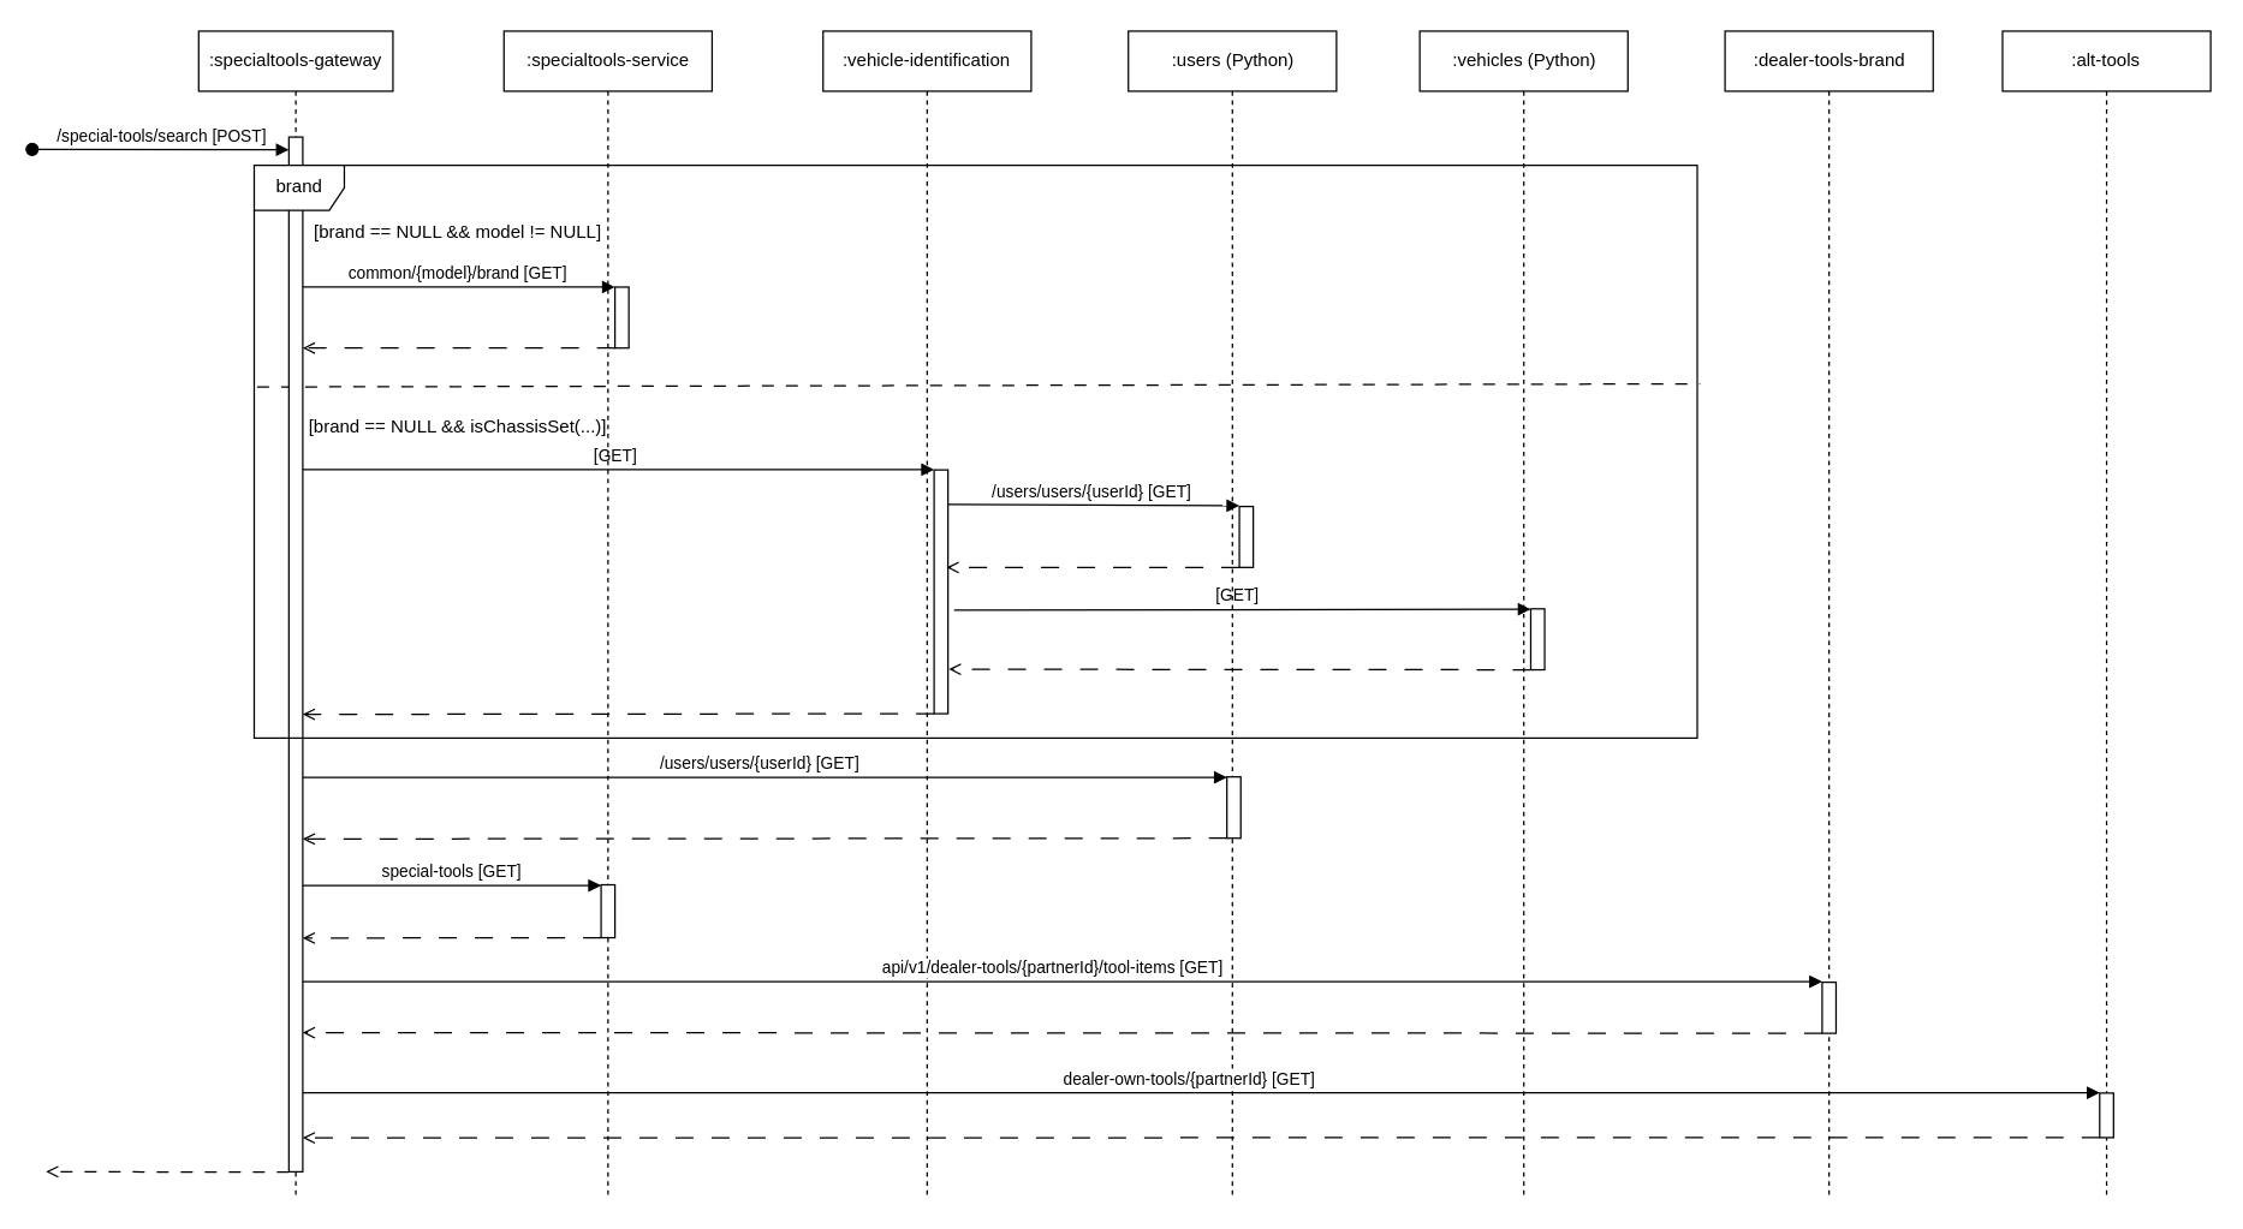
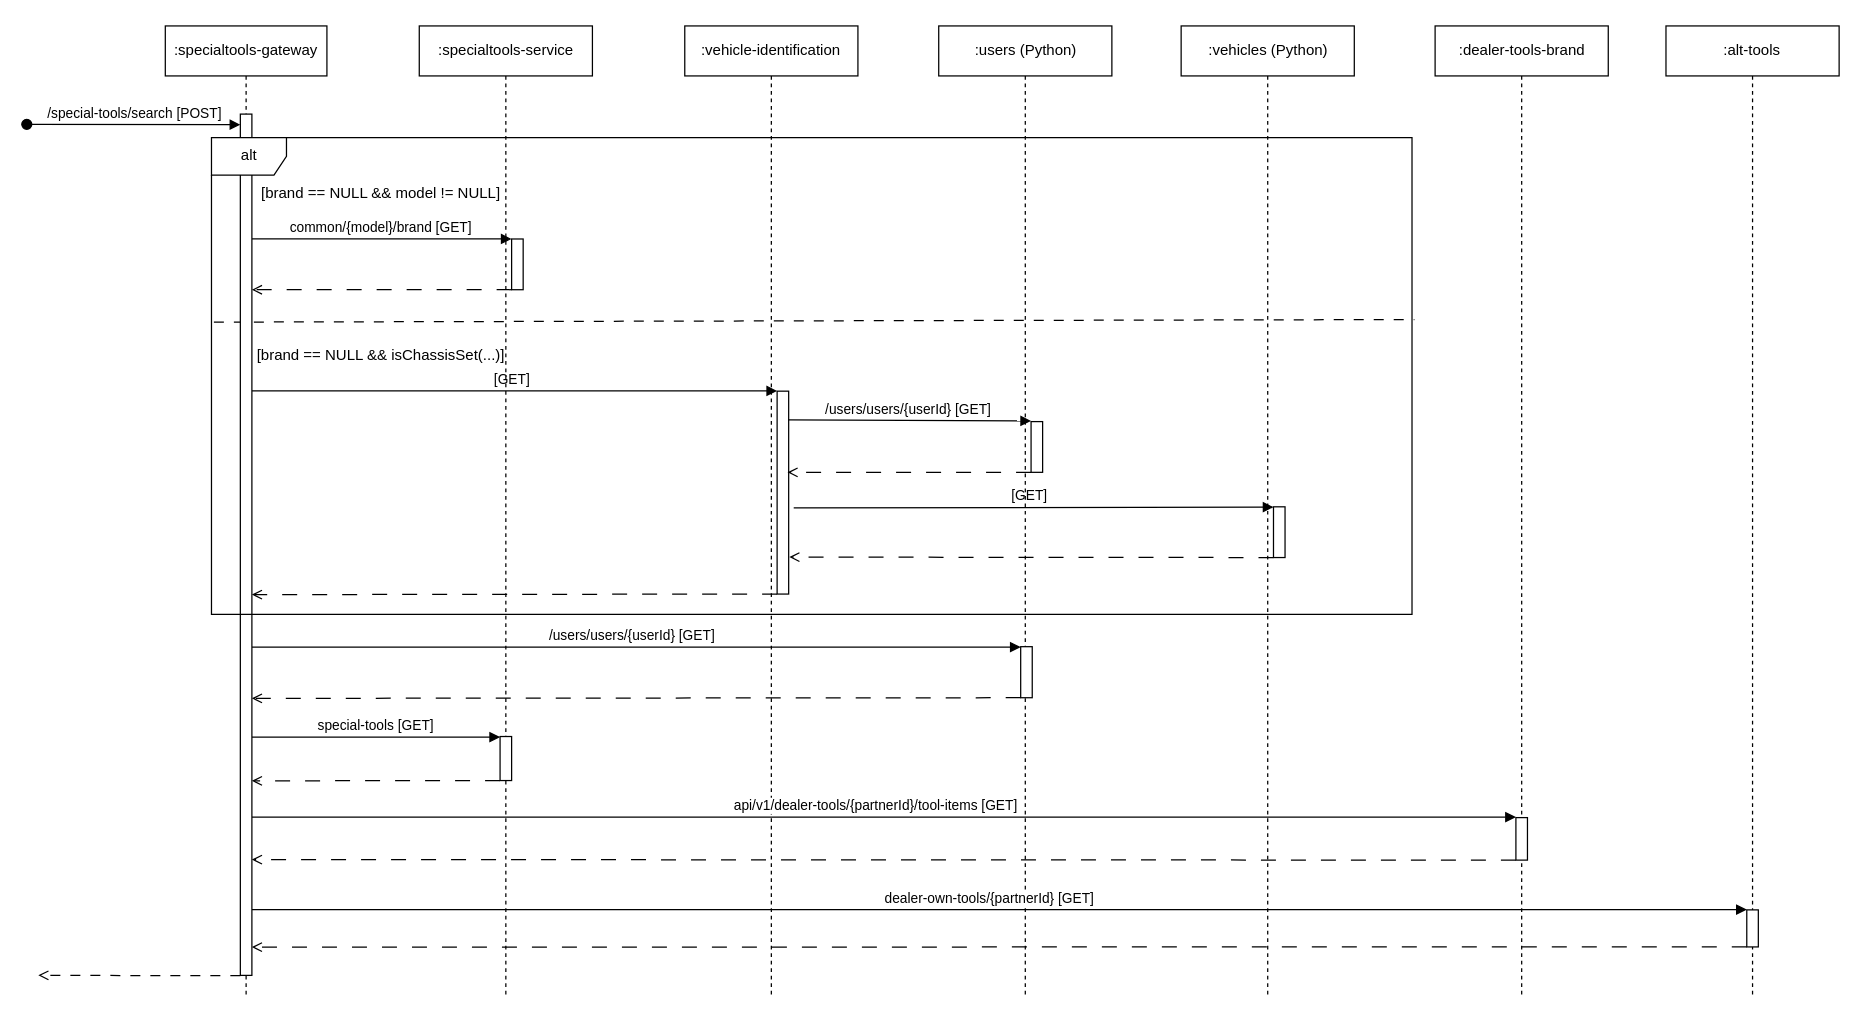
- <mxCell id="50" value="brand" style="shape=umlFrame;whiteSpace=wrap;html=1;pointerEvents=0;container=0;" vertex="1" parent="2"><mxGeometry x="147.778" y="89.289" width="960.556" height="381.506" as="geometry" /></mxCell>
+ <mxCell id="50" value="alt" style="shape=umlFrame;whiteSpace=wrap;html=1;pointerEvents=0;container=0;" vertex="1" parent="2"><mxGeometry x="147.778" y="89.289" width="960.556" height="381.506" as="geometry" /></mxCell>
